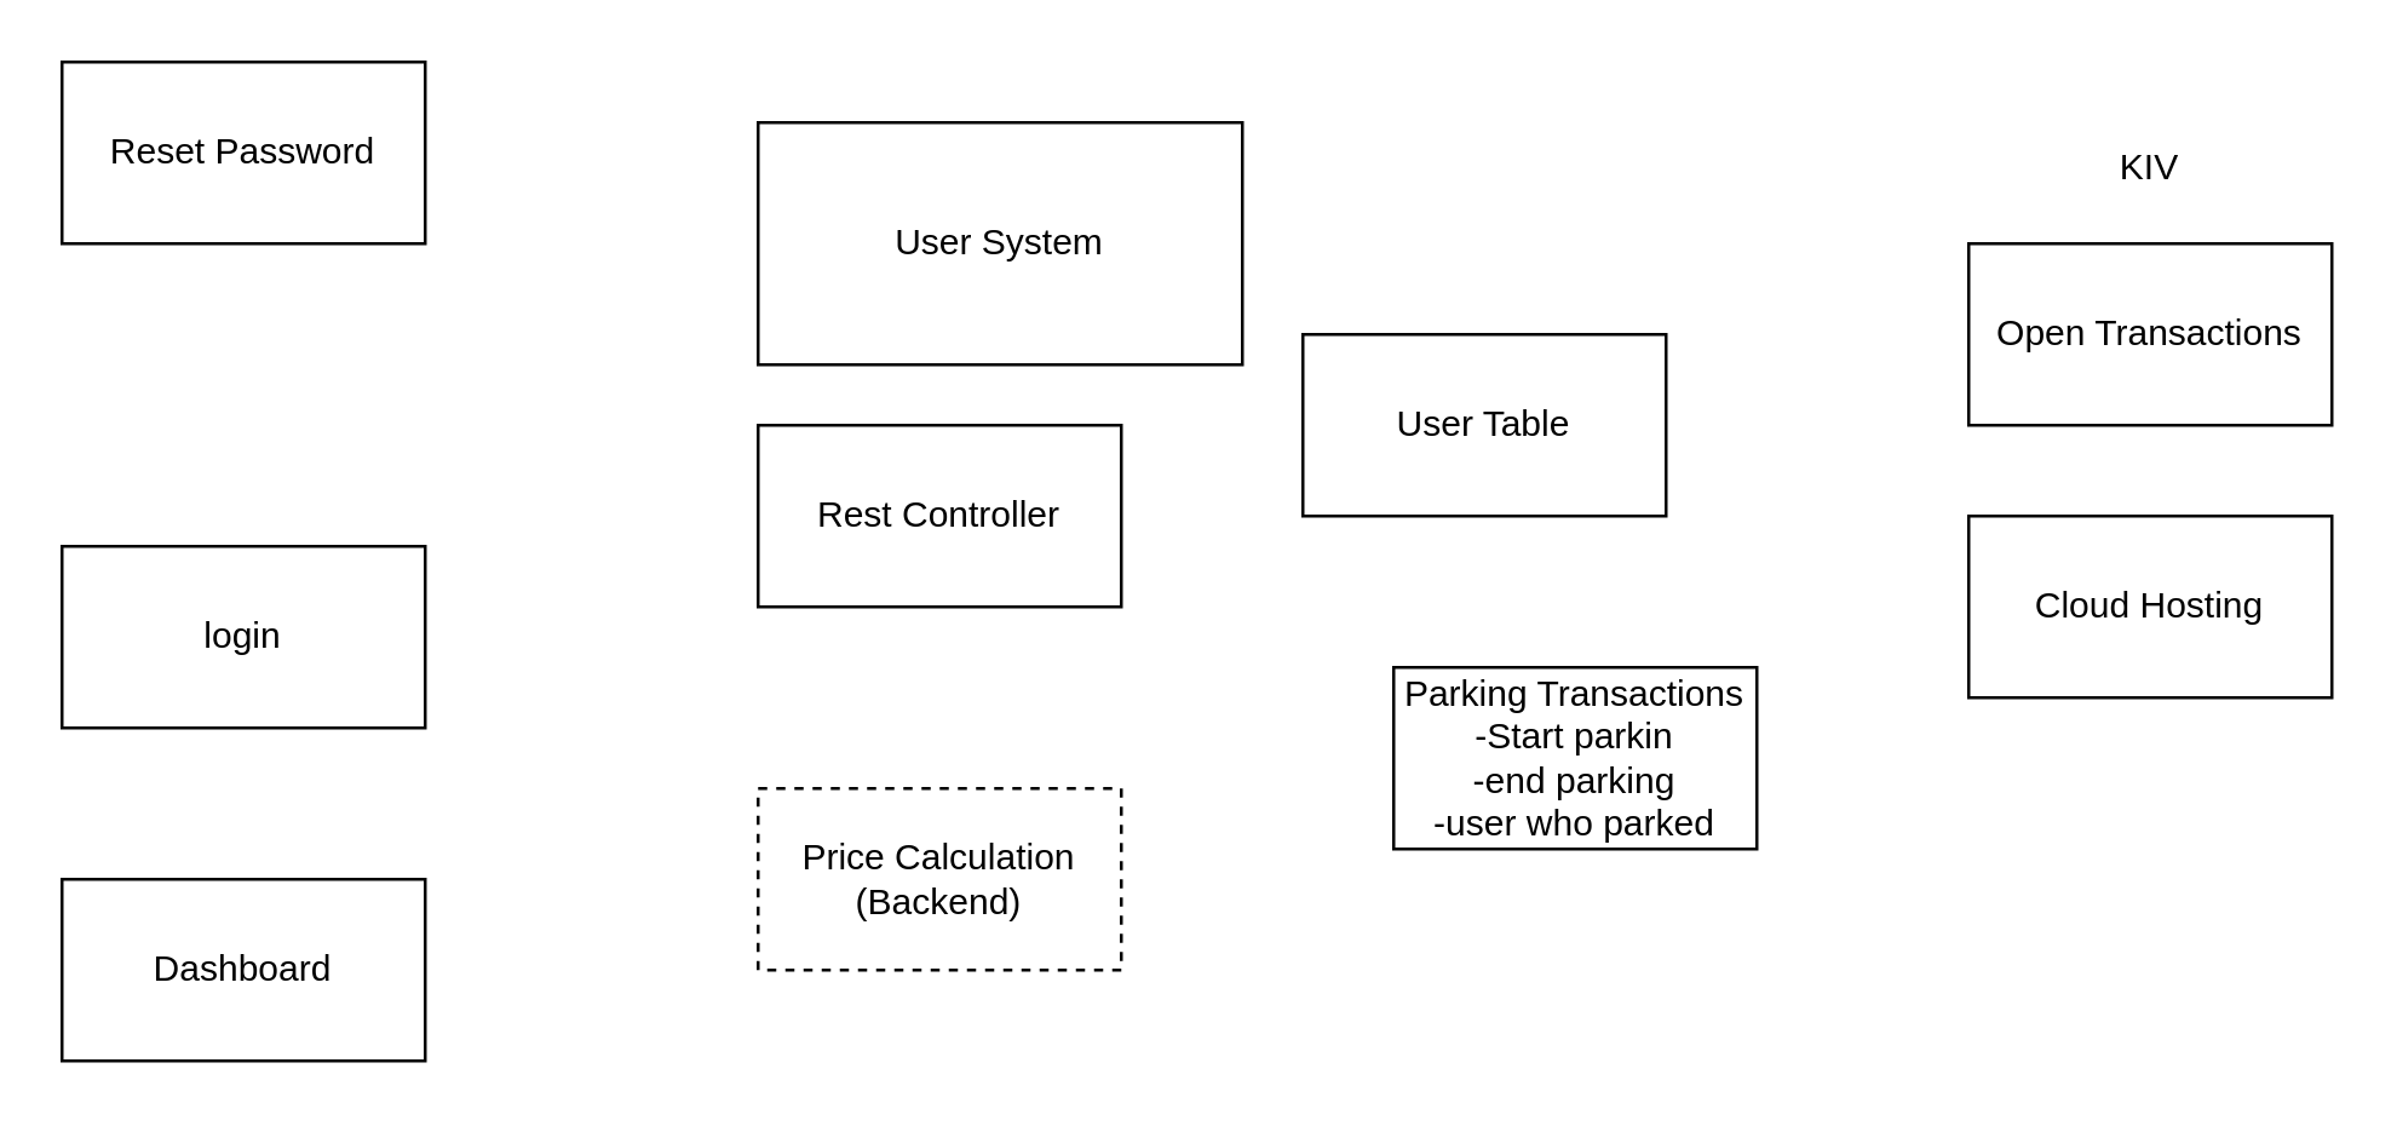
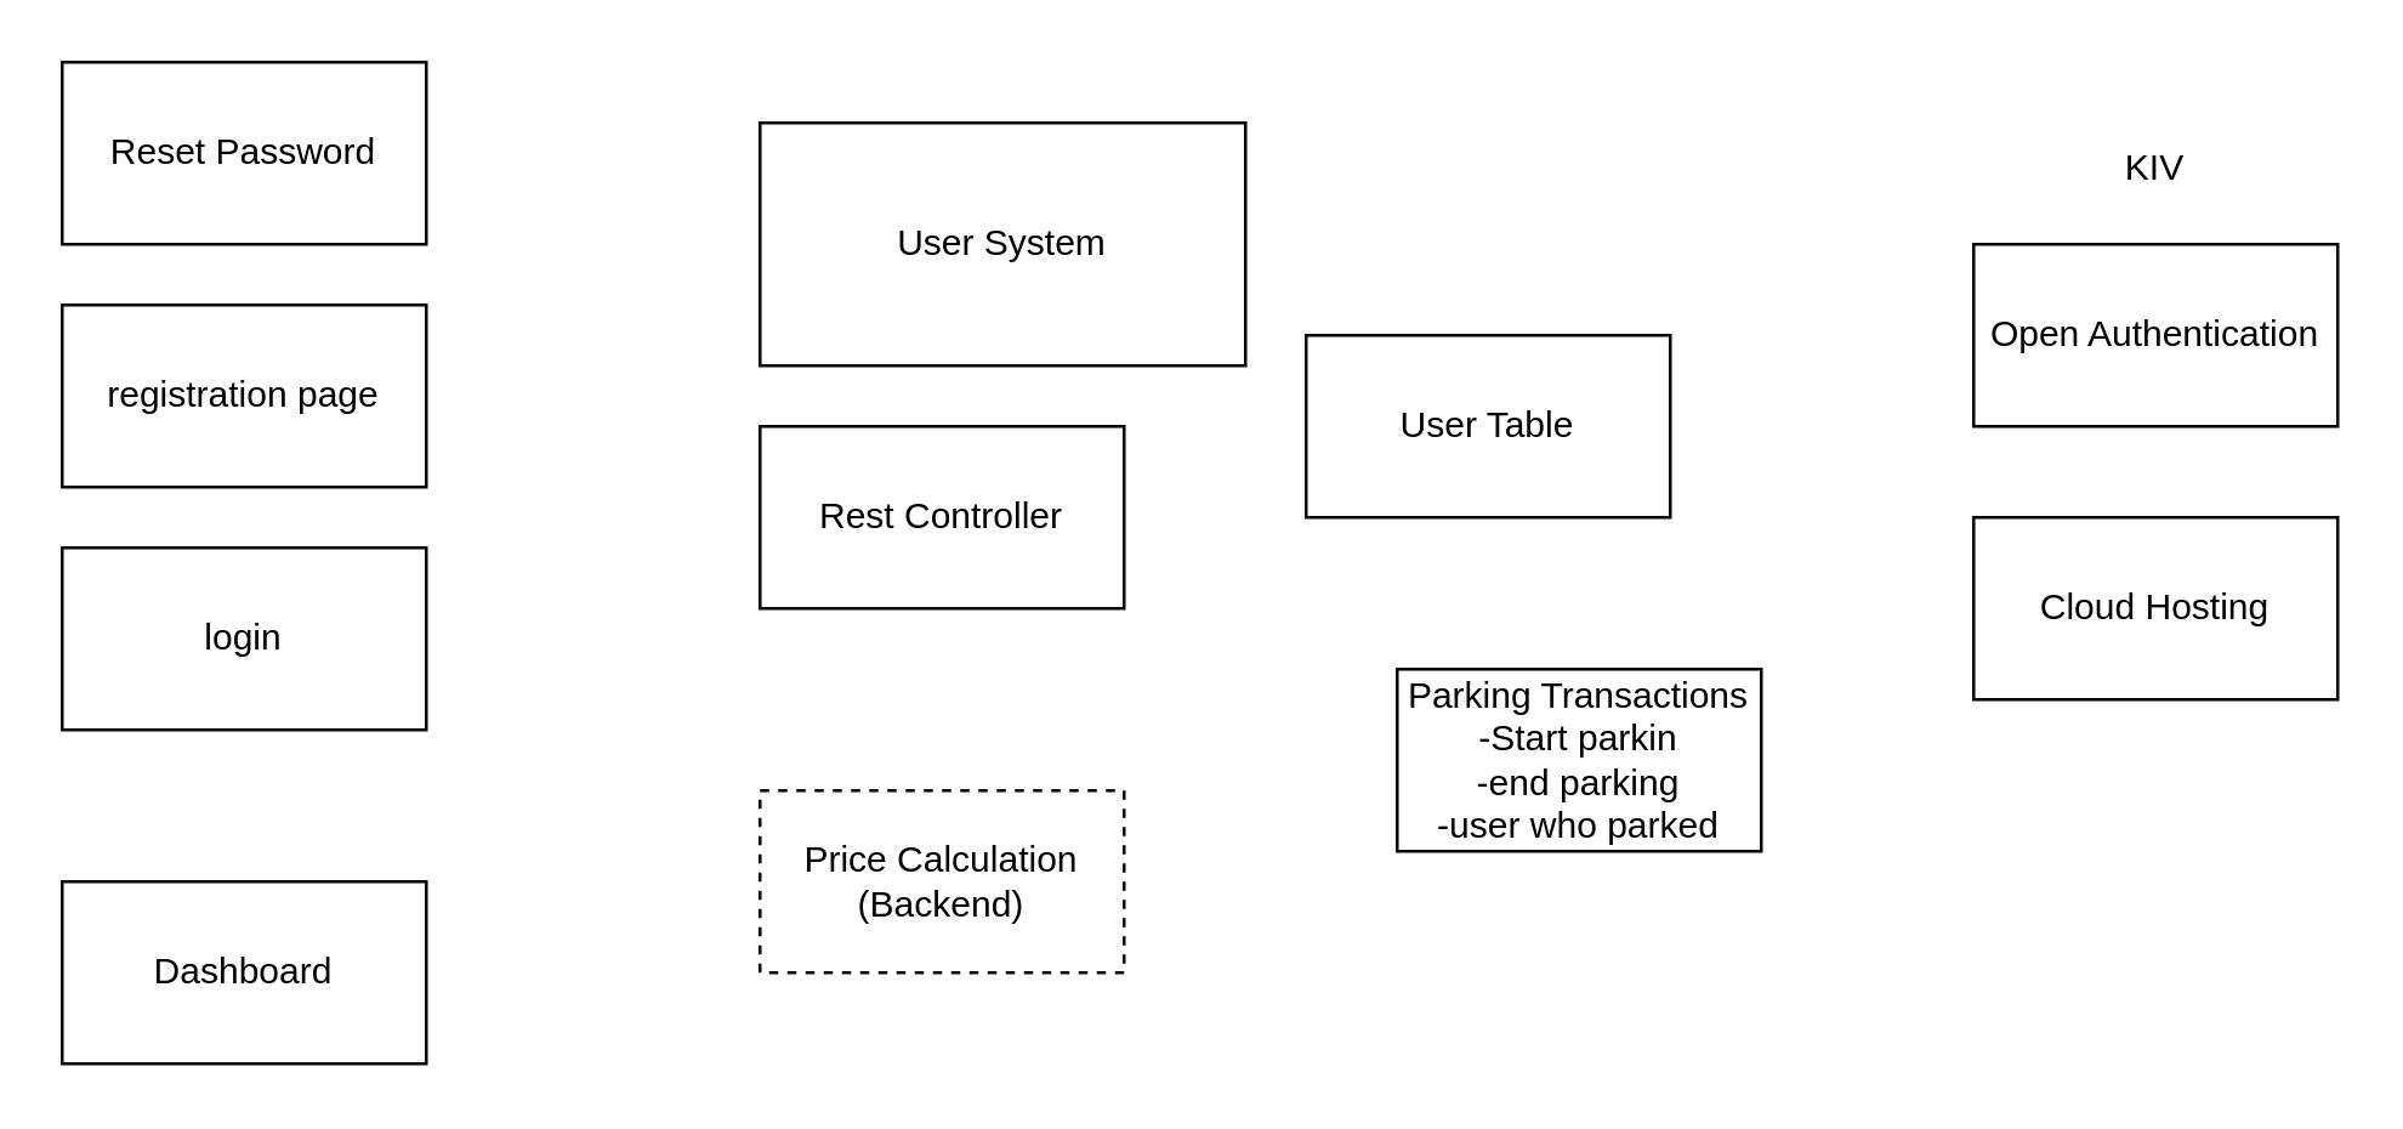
- <mxCell id="6" value="Open Transactions" style="rounded=0;whiteSpace=wrap;html=1;" vertex="1" parent="1"><mxGeometry x="650" y="80" width="120" height="60" as="geometry" /></mxCell>
+ <mxCell id="6" value="Open Authentication" style="rounded=0;whiteSpace=wrap;html=1;" vertex="1" parent="1"><mxGeometry x="650" y="80" width="120" height="60" as="geometry" /></mxCell>
+ <mxCell id="4" value="registration page" style="rounded=0;whiteSpace=wrap;html=1;" vertex="1" parent="1"><mxGeometry x="20" y="100" width="120" height="60" as="geometry" /></mxCell>
